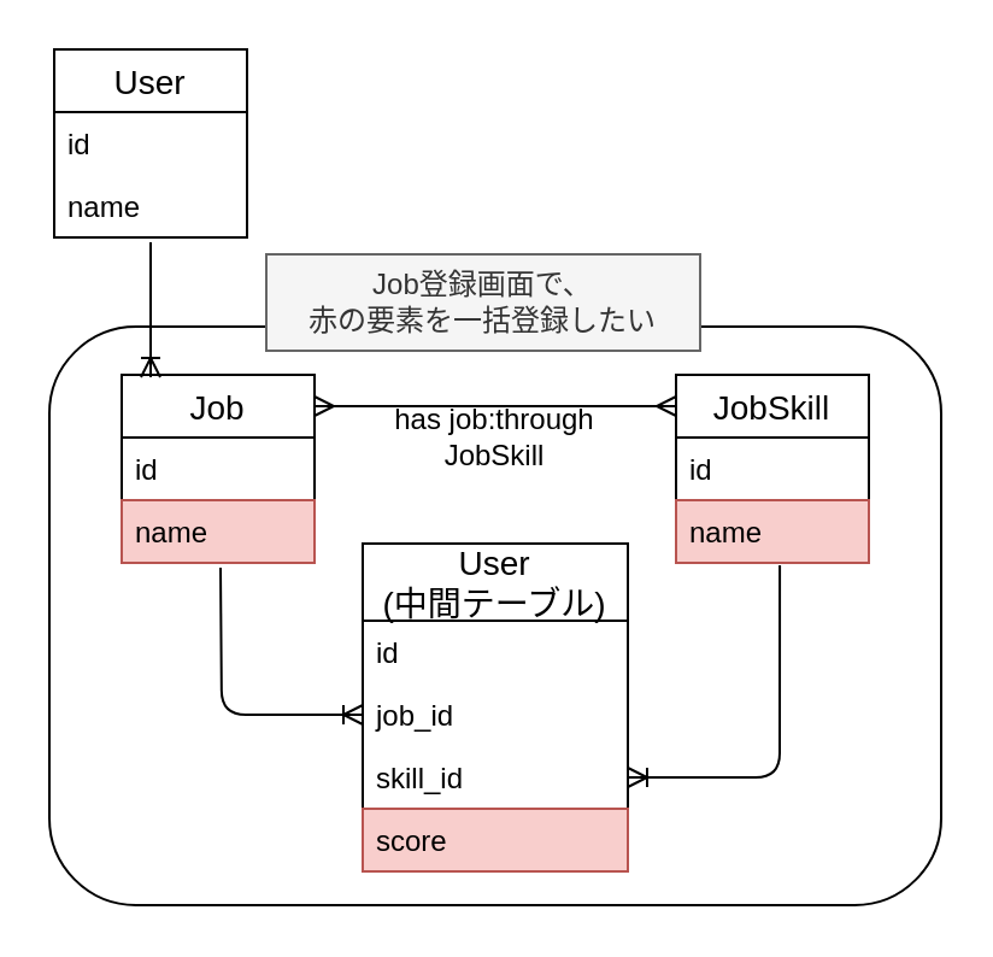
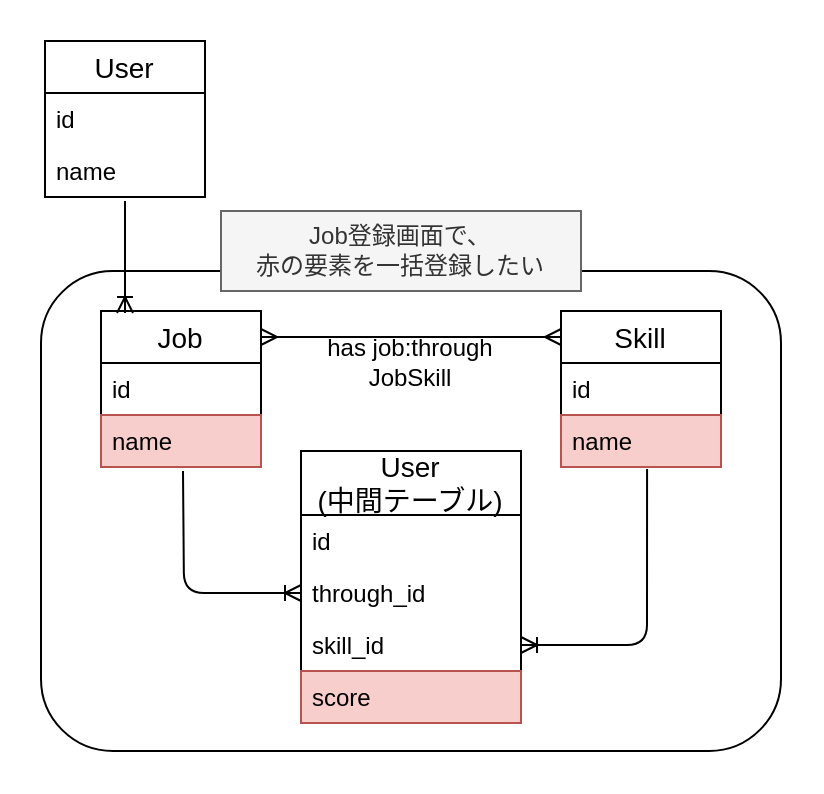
- <mxCell id="15" value="JobSkill" style="swimlane;fontStyle=0;childLayout=stackLayout;horizontal=1;startSize=26;horizontalStack=0;resizeParent=1;resizeParentMax=0;resizeLast=0;collapsible=1;marginBottom=0;align=center;fontSize=14;" parent="1" vertex="1"><mxGeometry x="280" y="155" width="80" height="78" as="geometry" /></mxCell>
+ <mxCell id="15" value="Skill" style="swimlane;fontStyle=0;childLayout=stackLayout;horizontal=1;startSize=26;horizontalStack=0;resizeParent=1;resizeParentMax=0;resizeLast=0;collapsible=1;marginBottom=0;align=center;fontSize=14;" parent="1" vertex="1"><mxGeometry x="280" y="155" width="80" height="78" as="geometry" /></mxCell>
- <mxCell id="20" value="job_id" style="text;strokeColor=none;fillColor=none;spacingLeft=4;spacingRight=4;overflow=hidden;rotatable=0;points=[[0,0.5],[1,0.5]];portConstraint=eastwest;fontSize=12;" parent="18" vertex="1"><mxGeometry y="58" width="110" height="26" as="geometry" /></mxCell>
+ <mxCell id="20" value="through_id" style="text;strokeColor=none;fillColor=none;spacingLeft=4;spacingRight=4;overflow=hidden;rotatable=0;points=[[0,0.5],[1,0.5]];portConstraint=eastwest;fontSize=12;" parent="18" vertex="1"><mxGeometry y="58" width="110" height="26" as="geometry" /></mxCell>
